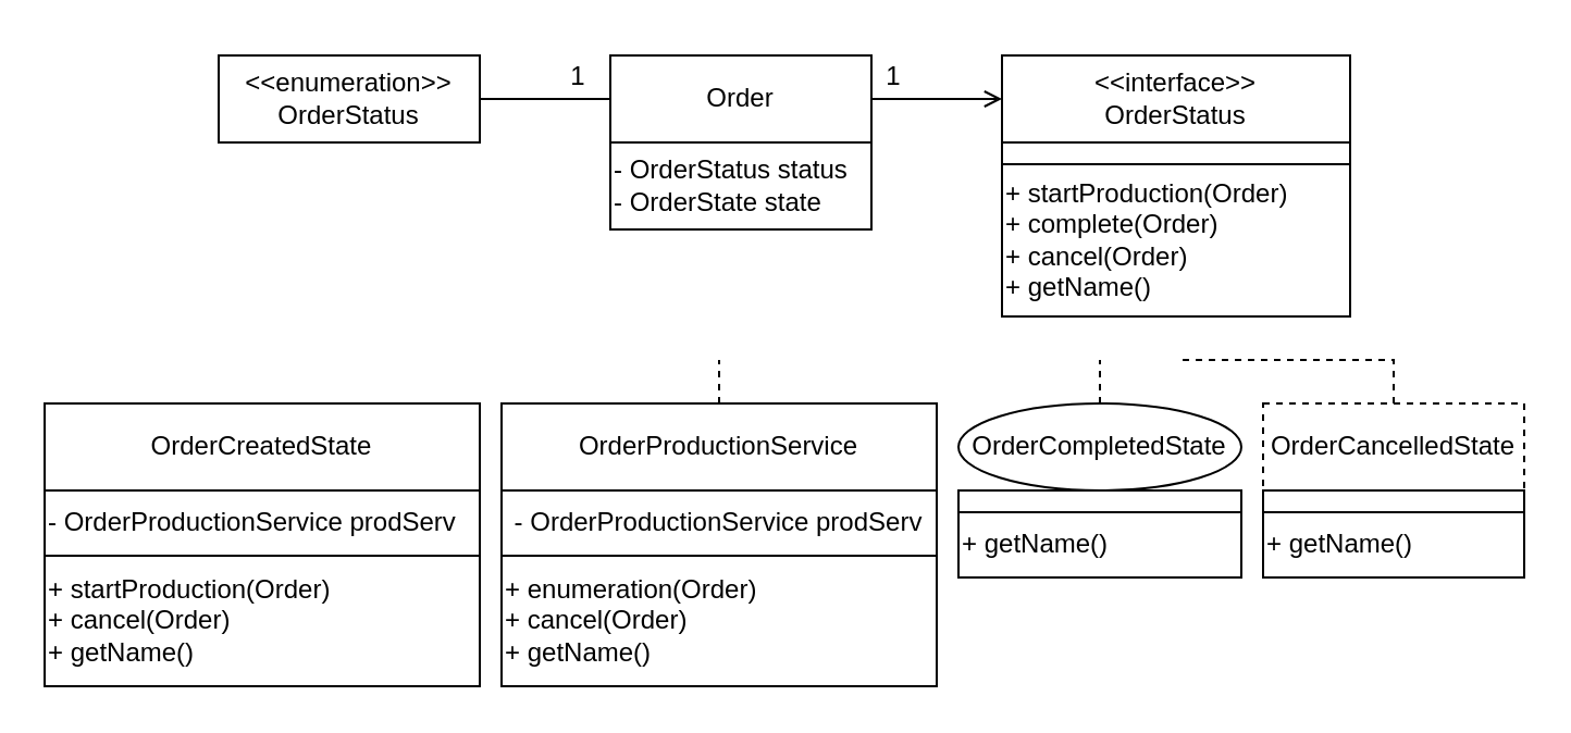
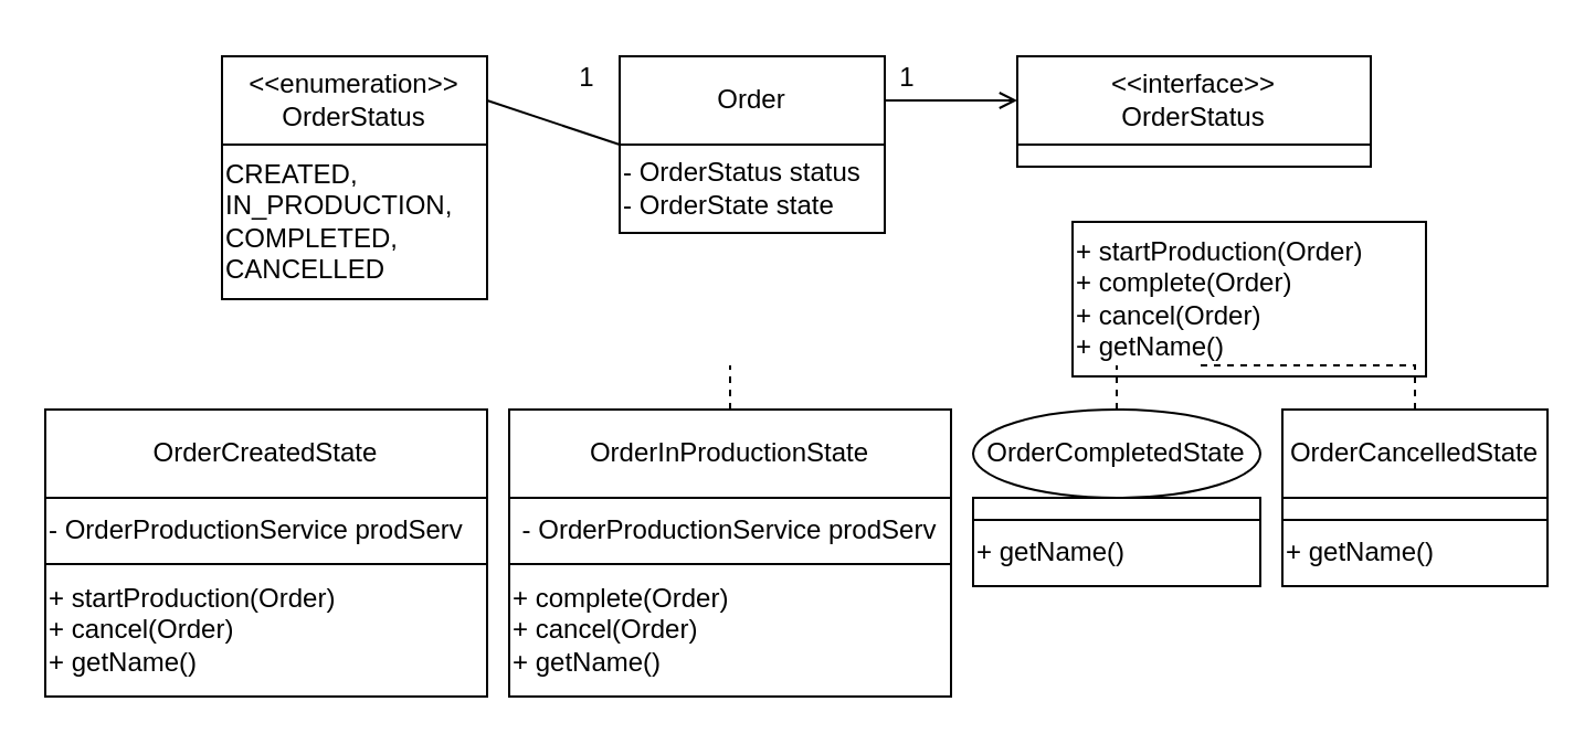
- <mxCell id="20" value="" style="endArrow=none;html=1;rounded=0;entryX=0;entryY=0.5;entryDx=0;entryDy=0;exitX=1;exitY=0.5;exitDx=0;exitDy=0;" parent="1" source="4" target="2" edge="1"><mxGeometry width="50" height="50" relative="1" as="geometry"><mxPoint x="230" y="65" as="sourcePoint" /><mxPoint x="270" y="-5" as="targetPoint" /></mxGeometry></mxCell>
+ <mxCell id="20" value="" style="endArrow=none;html=1;rounded=0;exitX=1;exitY=0.5;exitDx=0;exitDy=0;" parent="1" source="4" target="3" edge="1"><mxGeometry width="50" height="50" relative="1" as="geometry"><mxPoint x="230" y="65" as="sourcePoint" /><mxPoint x="270" y="-5" as="targetPoint" /></mxGeometry></mxCell>
+ <mxCell id="5" value="CREATED,&lt;br&gt;IN_PRODUCTION,&lt;br&gt;COMPLETED,&lt;br&gt;CANCELLED" style="rounded=0;whiteSpace=wrap;html=1;fillColor=none;align=left;" parent="1" vertex="1"><mxGeometry x="100" y="65" width="120" height="70" as="geometry" /></mxCell>
- <mxCell id="8" value="+ startProduction(Order)&lt;br&gt;+ complete(Order)&lt;br&gt;+ cancel(Order)&lt;br&gt;+ getName()" style="rounded=0;whiteSpace=wrap;html=1;fillColor=none;align=left;" parent="1" vertex="1"><mxGeometry x="460" y="75" width="160" height="70" as="geometry" /></mxCell>
+ <mxCell id="8" value="+ startProduction(Order)&lt;br&gt;+ complete(Order)&lt;br&gt;+ cancel(Order)&lt;br&gt;+ getName()" style="rounded=0;whiteSpace=wrap;html=1;fillColor=none;align=left;" parent="1" vertex="1"><mxGeometry x="485" y="100" width="160" height="70" as="geometry" /></mxCell>
- <mxCell id="12" value="&lt;div&gt;OrderProductionService&lt;/div&gt;" style="rounded=0;whiteSpace=wrap;html=1;fillColor=none;" parent="1" vertex="1"><mxGeometry x="230" y="185" width="200" height="40" as="geometry" /></mxCell>
+ <mxCell id="12" value="&lt;div&gt;OrderInProductionState&lt;/div&gt;" style="rounded=0;whiteSpace=wrap;html=1;fillColor=none;" parent="1" vertex="1"><mxGeometry x="230" y="185" width="200" height="40" as="geometry" /></mxCell>
- <mxCell id="17" value="&lt;div&gt;OrderCancelledState&lt;/div&gt;" style="rounded=0;whiteSpace=wrap;html=1;fillColor=none;dashed=1;" parent="1" vertex="1"><mxGeometry x="580" y="185" width="120" height="40" as="geometry" /></mxCell>
+ <mxCell id="17" value="&lt;div&gt;OrderCancelledState&lt;/div&gt;" style="rounded=0;whiteSpace=wrap;html=1;fillColor=none;" parent="1" vertex="1"><mxGeometry x="580" y="185" width="120" height="40" as="geometry" /></mxCell>
- <mxCell id="13" value="+ enumeration(Order)&lt;br&gt;+ cancel(Order)&lt;br&gt;+ getName()" style="rounded=0;whiteSpace=wrap;html=1;fillColor=none;align=left;" parent="1" vertex="1"><mxGeometry x="230" y="255" width="200" height="60" as="geometry" /></mxCell>
+ <mxCell id="13" value="+ complete(Order)&lt;br&gt;+ cancel(Order)&lt;br&gt;+ getName()" style="rounded=0;whiteSpace=wrap;html=1;fillColor=none;align=left;" parent="1" vertex="1"><mxGeometry x="230" y="255" width="200" height="60" as="geometry" /></mxCell>
